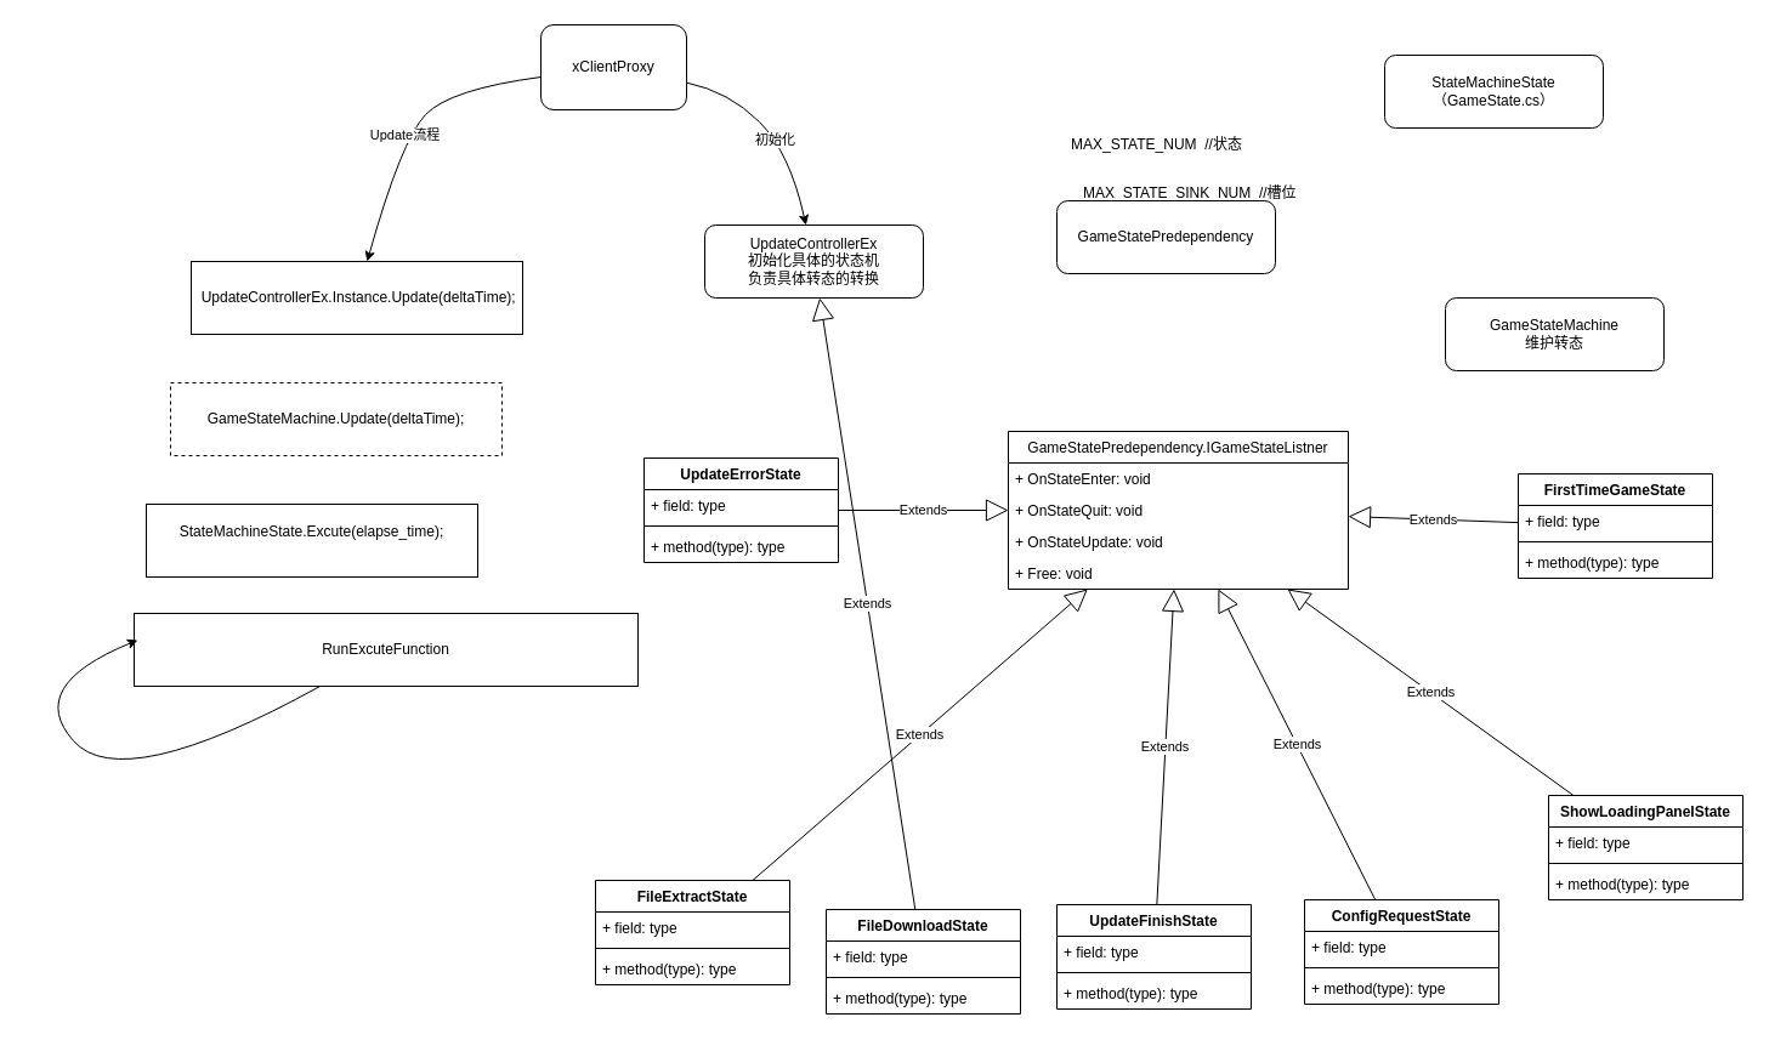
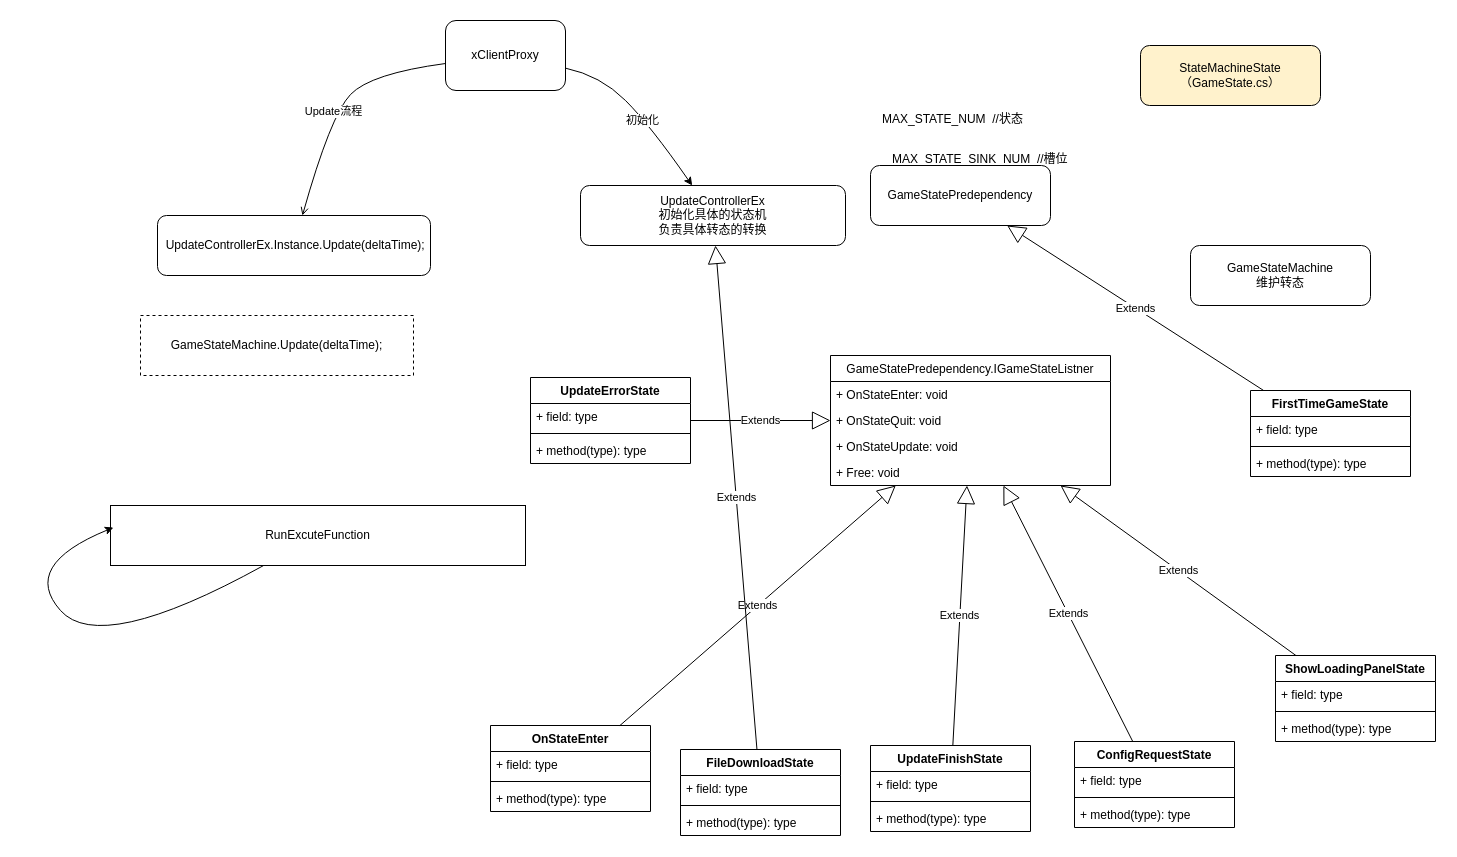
- <mxCell id="39" value="StateMachineState（GameState.cs）" style="rounded=1;whiteSpace=wrap;html=1;" parent="1" vertex="1"><mxGeometry x="1140" y="45" width="180" height="60" as="geometry" /></mxCell>
+ <mxCell id="39" value="StateMachineState（GameState.cs）" style="rounded=1;whiteSpace=wrap;html=1;fillColor=#fff2cc;" parent="1" vertex="1"><mxGeometry x="1140" y="45" width="180" height="60" as="geometry" /></mxCell>
- <mxCell id="51" value="" style="curved=1;endArrow=classic;html=1;" edge="1" parent="1" source="48" target="53"><mxGeometry width="50" height="50" relative="1" as="geometry"><mxPoint x="560" y="78.182" as="sourcePoint" /><mxPoint x="310" y="185" as="targetPoint" /><Array as="points"><mxPoint x="370" y="73" /><mxPoint x="330" y="115" /></Array></mxGeometry></mxCell>
+ <mxCell id="51" value="" style="curved=1;endArrow=open;html=1;" edge="1" parent="1" source="48" target="53"><mxGeometry width="50" height="50" relative="1" as="geometry"><mxPoint x="560" y="78.182" as="sourcePoint" /><mxPoint x="310" y="185" as="targetPoint" /><Array as="points"><mxPoint x="370" y="73" /><mxPoint x="330" y="115" /></Array></mxGeometry></mxCell>
- <mxCell id="46" value="UpdateControllerEx&lt;br&gt;初始化具体的状态机&lt;br&gt;负责具体转态的转换" style="rounded=1;whiteSpace=wrap;html=1;" parent="1" vertex="1"><mxGeometry x="580" y="185" width="180" height="60" as="geometry" /></mxCell>
+ <mxCell id="46" value="UpdateControllerEx&lt;br&gt;初始化具体的状态机&lt;br&gt;负责具体转态的转换" style="rounded=1;whiteSpace=wrap;html=1;" parent="1" vertex="1"><mxGeometry x="580" y="185" width="265" height="60" as="geometry" /></mxCell>
- <mxCell id="53" value="&amp;nbsp;UpdateControllerEx.Instance.Update(deltaTime);" style="rounded=0;whiteSpace=wrap;html=1;" vertex="1" parent="1"><mxGeometry x="157" y="215" width="273" height="60" as="geometry" /></mxCell>
+ <mxCell id="53" value="&amp;nbsp;UpdateControllerEx.Instance.Update(deltaTime);" style="whiteSpace=wrap;html=1;rounded=1;" vertex="1" parent="1"><mxGeometry x="157" y="215" width="273" height="60" as="geometry" /></mxCell>
- <mxCell id="40" value="Extends" style="endArrow=block;endSize=16;endFill=0;html=1;" parent="1" source="23" target="3" edge="1"><mxGeometry width="160" relative="1" as="geometry"><mxPoint x="710" y="555" as="sourcePoint" /><mxPoint x="850" y="555" as="targetPoint" /></mxGeometry></mxCell>
+ <mxCell id="40" value="Extends" style="endArrow=block;endSize=16;endFill=0;html=1;" parent="1" source="23" target="2" edge="1"><mxGeometry width="160" relative="1" as="geometry"><mxPoint x="710" y="555" as="sourcePoint" /><mxPoint x="850" y="555" as="targetPoint" /></mxGeometry></mxCell>
- <mxCell id="55" value="&lt;div&gt;StateMachineState.Excute(elapse_time);&lt;/div&gt;&lt;div&gt;&lt;br&gt;&lt;/div&gt;" style="rounded=0;whiteSpace=wrap;html=1;" vertex="1" parent="1"><mxGeometry x="120" y="415" width="273" height="60" as="geometry" /></mxCell>
- <mxCell id="27" value="FileExtractState" style="swimlane;fontStyle=1;align=center;verticalAlign=top;childLayout=stackLayout;horizontal=1;startSize=26;horizontalStack=0;resizeParent=1;resizeParentMax=0;resizeLast=0;collapsible=1;marginBottom=0;" parent="1" vertex="1"><mxGeometry x="490" y="725" width="160" height="86" as="geometry" /></mxCell>
+ <mxCell id="27" value="OnStateEnter" style="swimlane;fontStyle=1;align=center;verticalAlign=top;childLayout=stackLayout;horizontal=1;startSize=26;horizontalStack=0;resizeParent=1;resizeParentMax=0;resizeLast=0;collapsible=1;marginBottom=0;" parent="1" vertex="1"><mxGeometry x="490" y="725" width="160" height="86" as="geometry" /></mxCell>
